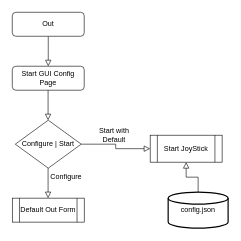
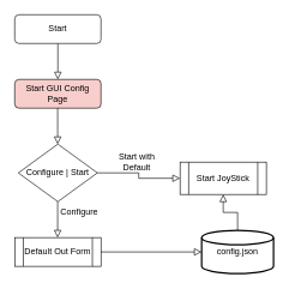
- <mxCell id="3" value="Out" style="rounded=1;whiteSpace=wrap;html=1;fontSize=12;glass=0;strokeWidth=1;shadow=0;" parent="1" vertex="1"><mxGeometry x="20" y="20" width="120" height="40" as="geometry" /></mxCell>
+ <mxCell id="3" value="Start" style="rounded=1;whiteSpace=wrap;html=1;fontSize=12;glass=0;strokeWidth=1;shadow=0;" parent="1" vertex="1"><mxGeometry x="20" y="20" width="120" height="40" as="geometry" /></mxCell>
- <mxCell id="4" value="Start GUI Config Page" style="rounded=1;whiteSpace=wrap;html=1;fontSize=12;glass=0;strokeWidth=1;shadow=0;" vertex="1" parent="1"><mxGeometry x="20" y="110" width="120" height="40" as="geometry" /></mxCell>
+ <mxCell id="4" value="Start GUI Config Page" style="rounded=1;whiteSpace=wrap;html=1;fontSize=12;glass=0;strokeWidth=1;shadow=0;fillColor=#f8cecc;" vertex="1" parent="1"><mxGeometry x="20" y="110" width="120" height="40" as="geometry" /></mxCell>
+ <mxCell id="10" value="" style="rounded=0;html=1;jettySize=auto;orthogonalLoop=1;fontSize=11;endArrow=block;endFill=0;endSize=8;strokeWidth=1;shadow=0;labelBackgroundColor=none;edgeStyle=orthogonalEdgeStyle;exitX=1;exitY=0.5;exitDx=0;exitDy=0;" edge="1" parent="1" source="8" target="9"><mxGeometry relative="1" as="geometry"><mxPoint x="160" y="350" as="sourcePoint" /><mxPoint x="160" y="410" as="targetPoint" /></mxGeometry></mxCell>
